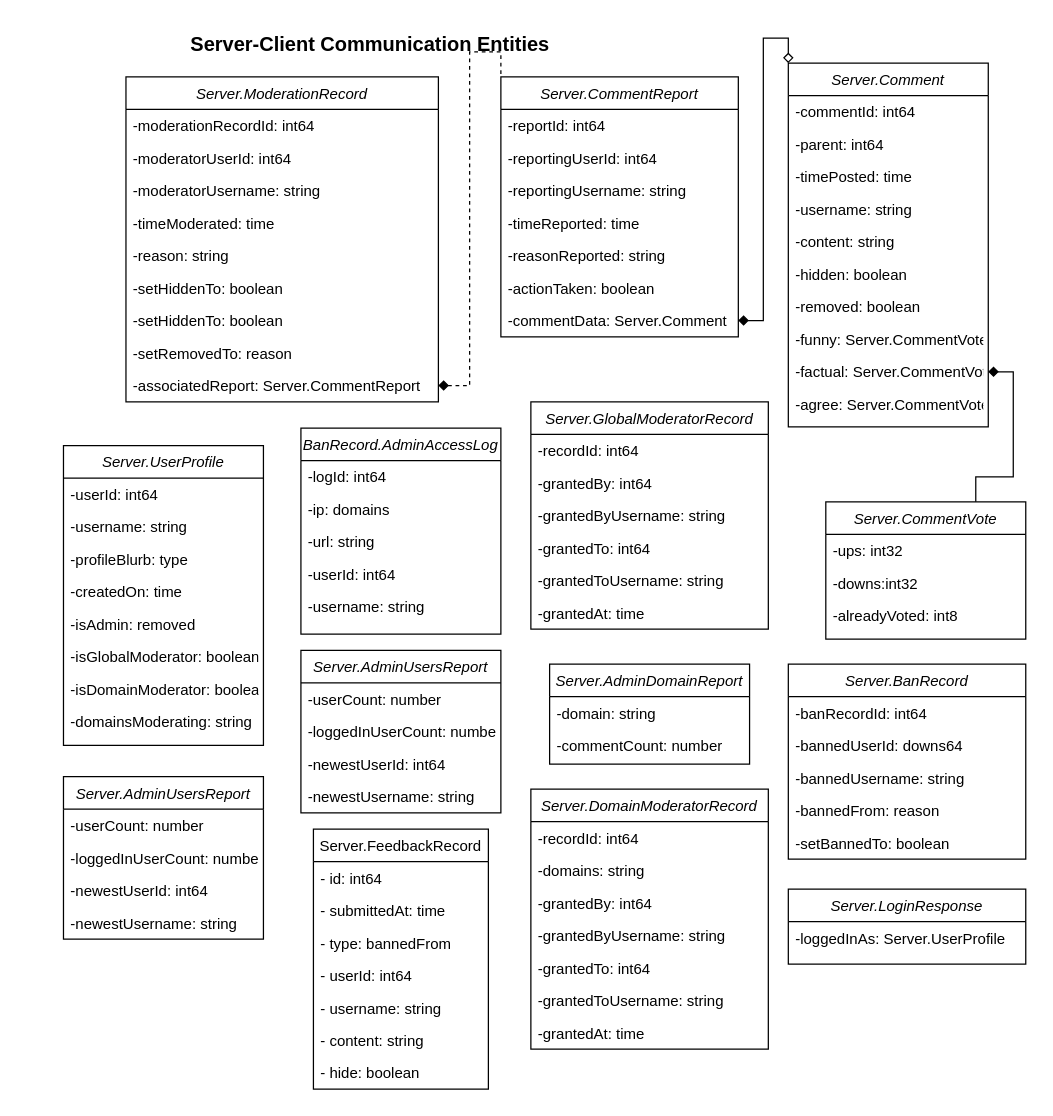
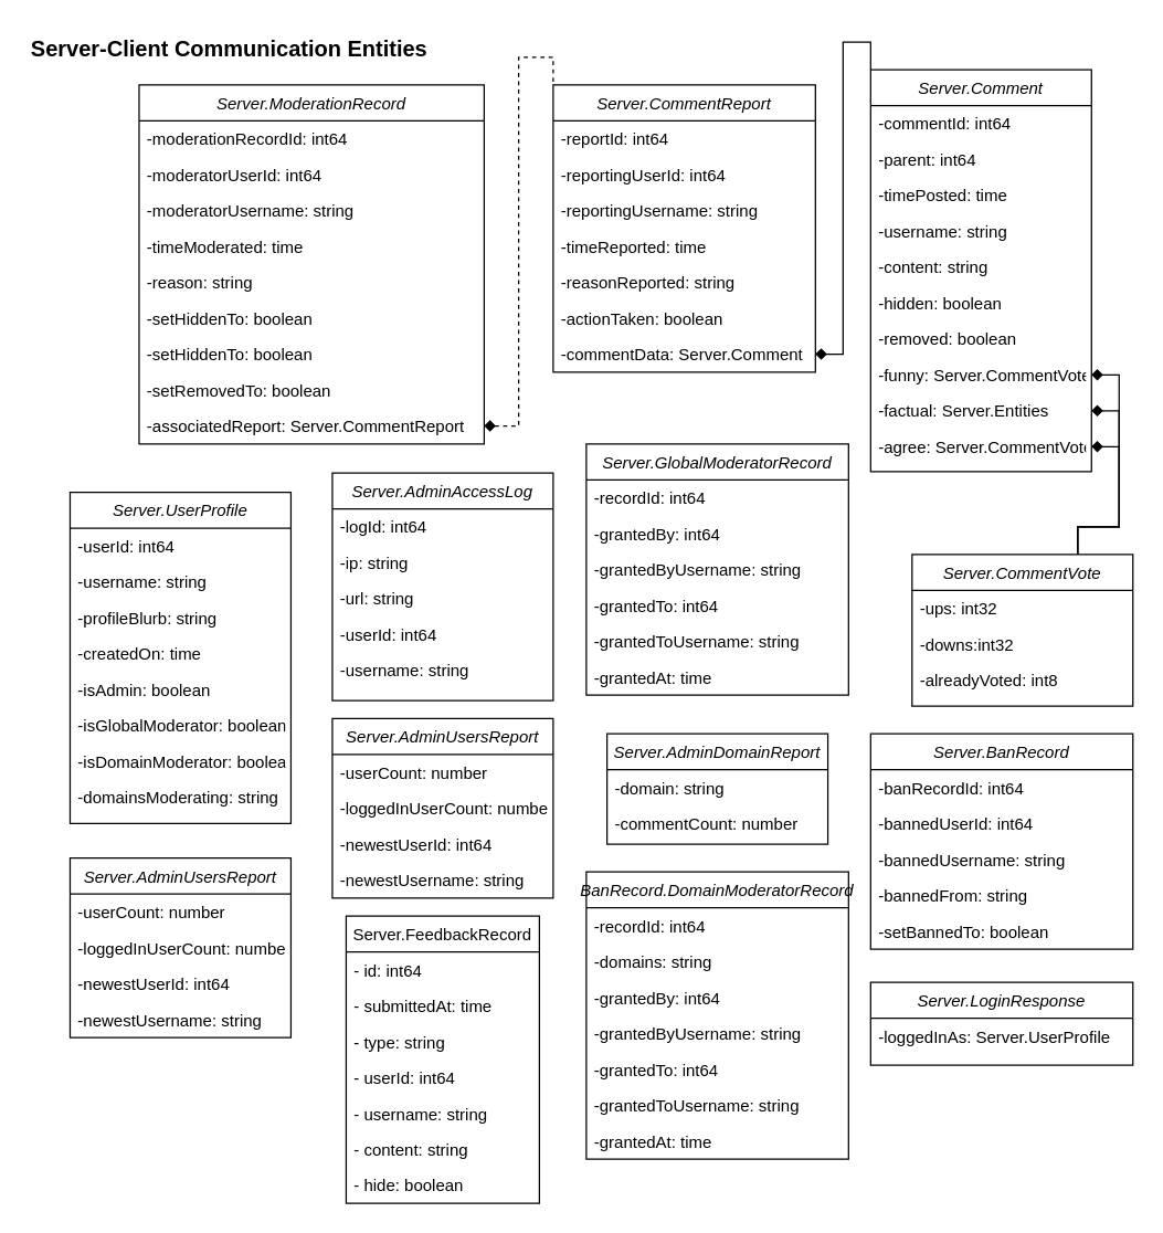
- <mxCell id="99" value="&lt;font style=&quot;font-size: 16px;&quot;&gt;&lt;b&gt;Server-Client Communication Entities&lt;/b&gt;&lt;/font&gt;" style="text;html=1;strokeColor=none;fillColor=none;align=left;verticalAlign=middle;whiteSpace=wrap;rounded=0;" vertex="1" parent="1"><mxGeometry x="150" y="20" width="300" height="30" as="geometry" /></mxCell>
+ <mxCell id="99" value="&lt;font style=&quot;font-size: 16px;&quot;&gt;&lt;b&gt;Server-Client Communication Entities&lt;/b&gt;&lt;/font&gt;" style="text;html=1;strokeColor=none;fillColor=none;align=left;verticalAlign=middle;whiteSpace=wrap;rounded=0;" vertex="1" parent="1"><mxGeometry x="20" y="20" width="300" height="30" as="geometry" /></mxCell>
- <mxCell id="87" style="edgeStyle=orthogonalEdgeStyle;rounded=0;orthogonalLoop=1;jettySize=auto;html=1;exitX=1;exitY=0.5;exitDx=0;exitDy=0;entryX=0;entryY=0;entryDx=0;entryDy=0;startArrow=diamond;startFill=1;endArrow=diamond;endFill=0;" parent="1" source="24" target="6" edge="1"><mxGeometry relative="1" as="geometry" /></mxCell>
+ <mxCell id="87" style="edgeStyle=orthogonalEdgeStyle;rounded=0;orthogonalLoop=1;jettySize=auto;html=1;exitX=1;exitY=0.5;exitDx=0;exitDy=0;entryX=0;entryY=0;entryDx=0;entryDy=0;startArrow=diamond;startFill=1;endArrow=none;endFill=0;" parent="1" source="24" target="6" edge="1"><mxGeometry relative="1" as="geometry" /></mxCell>
+ <mxCell id="90" style="edgeStyle=orthogonalEdgeStyle;rounded=0;orthogonalLoop=1;jettySize=auto;html=1;exitX=1;exitY=0.5;exitDx=0;exitDy=0;entryX=0.75;entryY=0;entryDx=0;entryDy=0;startArrow=diamond;startFill=1;endArrow=none;endFill=0;" parent="1" source="14" target="2" edge="1"><mxGeometry relative="1" as="geometry"><Array as="points"><mxPoint x="810" y="271" /><mxPoint x="810" y="381" /><mxPoint x="780" y="381" /></Array></mxGeometry></mxCell>
- <mxCell id="33" value="-setRemovedTo: reason" style="text;align=left;verticalAlign=top;spacingLeft=4;spacingRight=4;overflow=hidden;rotatable=0;points=[[0,0.5],[1,0.5]];portConstraint=eastwest;rounded=0;shadow=0;html=0;" parent="25" vertex="1"><mxGeometry y="208" width="250" height="26" as="geometry" /></mxCell>
+ <mxCell id="33" value="-setRemovedTo: boolean" style="text;align=left;verticalAlign=top;spacingLeft=4;spacingRight=4;overflow=hidden;rotatable=0;points=[[0,0.5],[1,0.5]];portConstraint=eastwest;rounded=0;shadow=0;html=0;" parent="25" vertex="1"><mxGeometry y="208" width="250" height="26" as="geometry" /></mxCell>
- <mxCell id="15" value="-factual: Server.CommentVote" style="text;align=left;verticalAlign=top;spacingLeft=4;spacingRight=4;overflow=hidden;rotatable=0;points=[[0,0.5],[1,0.5]];portConstraint=eastwest;rounded=0;shadow=0;html=0;" parent="6" vertex="1"><mxGeometry y="234" width="160" height="26" as="geometry" /></mxCell>
+ <mxCell id="15" value="-factual: Server.Entities" style="text;align=left;verticalAlign=top;spacingLeft=4;spacingRight=4;overflow=hidden;rotatable=0;points=[[0,0.5],[1,0.5]];portConstraint=eastwest;rounded=0;shadow=0;html=0;" parent="6" vertex="1"><mxGeometry y="234" width="160" height="26" as="geometry" /></mxCell>
+ <mxCell id="88" style="edgeStyle=orthogonalEdgeStyle;rounded=0;orthogonalLoop=1;jettySize=auto;html=1;exitX=1;exitY=0.5;exitDx=0;exitDy=0;entryX=0.75;entryY=0;entryDx=0;entryDy=0;startArrow=diamond;startFill=1;endArrow=none;endFill=0;" parent="1" source="16" target="2" edge="1"><mxGeometry relative="1" as="geometry"><Array as="points"><mxPoint x="810" y="323" /><mxPoint x="810" y="381" /><mxPoint x="780" y="381" /></Array></mxGeometry></mxCell>
- <mxCell id="44" value="BanRecord.AdminAccessLog" style="swimlane;fontStyle=2;align=center;verticalAlign=top;childLayout=stackLayout;horizontal=1;startSize=26;horizontalStack=0;resizeParent=1;resizeLast=0;collapsible=1;marginBottom=0;rounded=0;shadow=0;strokeWidth=1;" parent="1" vertex="1"><mxGeometry x="240" y="342" width="160" height="165" as="geometry"><mxRectangle x="230" y="140" width="160" height="26" as="alternateBounds" /></mxGeometry></mxCell>
+ <mxCell id="44" value="Server.AdminAccessLog" style="swimlane;fontStyle=2;align=center;verticalAlign=top;childLayout=stackLayout;horizontal=1;startSize=26;horizontalStack=0;resizeParent=1;resizeLast=0;collapsible=1;marginBottom=0;rounded=0;shadow=0;strokeWidth=1;" parent="1" vertex="1"><mxGeometry x="240" y="342" width="160" height="165" as="geometry"><mxRectangle x="230" y="140" width="160" height="26" as="alternateBounds" /></mxGeometry></mxCell>
- <mxCell id="46" value="-ip: domains" style="text;align=left;verticalAlign=top;spacingLeft=4;spacingRight=4;overflow=hidden;rotatable=0;points=[[0,0.5],[1,0.5]];portConstraint=eastwest;rounded=0;shadow=0;html=0;" parent="44" vertex="1"><mxGeometry y="52" width="160" height="26" as="geometry" /></mxCell>
+ <mxCell id="46" value="-ip: string" style="text;align=left;verticalAlign=top;spacingLeft=4;spacingRight=4;overflow=hidden;rotatable=0;points=[[0,0.5],[1,0.5]];portConstraint=eastwest;rounded=0;shadow=0;html=0;" parent="44" vertex="1"><mxGeometry y="52" width="160" height="26" as="geometry" /></mxCell>
- <mxCell id="38" value="-profileBlurb: type" style="text;align=left;verticalAlign=top;spacingLeft=4;spacingRight=4;overflow=hidden;rotatable=0;points=[[0,0.5],[1,0.5]];portConstraint=eastwest;rounded=0;shadow=0;html=0;" parent="35" vertex="1"><mxGeometry y="78" width="160" height="26" as="geometry" /></mxCell>
+ <mxCell id="38" value="-profileBlurb: string" style="text;align=left;verticalAlign=top;spacingLeft=4;spacingRight=4;overflow=hidden;rotatable=0;points=[[0,0.5],[1,0.5]];portConstraint=eastwest;rounded=0;shadow=0;html=0;" parent="35" vertex="1"><mxGeometry y="78" width="160" height="26" as="geometry" /></mxCell>
- <mxCell id="40" value="-isAdmin: removed" style="text;align=left;verticalAlign=top;spacingLeft=4;spacingRight=4;overflow=hidden;rotatable=0;points=[[0,0.5],[1,0.5]];portConstraint=eastwest;rounded=0;shadow=0;html=0;" parent="35" vertex="1"><mxGeometry y="130" width="160" height="26" as="geometry" /></mxCell>
+ <mxCell id="40" value="-isAdmin: boolean" style="text;align=left;verticalAlign=top;spacingLeft=4;spacingRight=4;overflow=hidden;rotatable=0;points=[[0,0.5],[1,0.5]];portConstraint=eastwest;rounded=0;shadow=0;html=0;" parent="35" vertex="1"><mxGeometry y="130" width="160" height="26" as="geometry" /></mxCell>
- <mxCell id="80" value="-bannedUserId: downs64" style="text;align=left;verticalAlign=top;spacingLeft=4;spacingRight=4;overflow=hidden;rotatable=0;points=[[0,0.5],[1,0.5]];portConstraint=eastwest;rounded=0;shadow=0;html=0;" parent="78" vertex="1"><mxGeometry y="52" width="190" height="26" as="geometry" /></mxCell>
+ <mxCell id="80" value="-bannedUserId: int64" style="text;align=left;verticalAlign=top;spacingLeft=4;spacingRight=4;overflow=hidden;rotatable=0;points=[[0,0.5],[1,0.5]];portConstraint=eastwest;rounded=0;shadow=0;html=0;" parent="78" vertex="1"><mxGeometry y="52" width="190" height="26" as="geometry" /></mxCell>
- <mxCell id="70" value="Server.DomainModeratorRecord" style="swimlane;fontStyle=2;align=center;verticalAlign=top;childLayout=stackLayout;horizontal=1;startSize=26;horizontalStack=0;resizeParent=1;resizeLast=0;collapsible=1;marginBottom=0;rounded=0;shadow=0;strokeWidth=1;" parent="1" vertex="1"><mxGeometry x="424" y="631" width="190" height="208" as="geometry"><mxRectangle x="230" y="140" width="160" height="26" as="alternateBounds" /></mxGeometry></mxCell>
+ <mxCell id="70" value="BanRecord.DomainModeratorRecord" style="swimlane;fontStyle=2;align=center;verticalAlign=top;childLayout=stackLayout;horizontal=1;startSize=26;horizontalStack=0;resizeParent=1;resizeLast=0;collapsible=1;marginBottom=0;rounded=0;shadow=0;strokeWidth=1;" parent="1" vertex="1"><mxGeometry x="424" y="631" width="190" height="208" as="geometry"><mxRectangle x="230" y="140" width="160" height="26" as="alternateBounds" /></mxGeometry></mxCell>
- <mxCell id="82" value="-bannedFrom: reason" style="text;align=left;verticalAlign=top;spacingLeft=4;spacingRight=4;overflow=hidden;rotatable=0;points=[[0,0.5],[1,0.5]];portConstraint=eastwest;rounded=0;shadow=0;html=0;" parent="78" vertex="1"><mxGeometry y="104" width="190" height="26" as="geometry" /></mxCell>
+ <mxCell id="82" value="-bannedFrom: string" style="text;align=left;verticalAlign=top;spacingLeft=4;spacingRight=4;overflow=hidden;rotatable=0;points=[[0,0.5],[1,0.5]];portConstraint=eastwest;rounded=0;shadow=0;html=0;" parent="78" vertex="1"><mxGeometry y="104" width="190" height="26" as="geometry" /></mxCell>
- <mxCell id="94" value="- type: bannedFrom" style="text;strokeColor=none;fillColor=none;align=left;verticalAlign=top;spacingLeft=4;spacingRight=4;overflow=hidden;rotatable=0;points=[[0,0.5],[1,0.5]];portConstraint=eastwest;" vertex="1" parent="91"><mxGeometry y="78" width="140" height="26" as="geometry" /></mxCell>
+ <mxCell id="94" value="- type: string" style="text;strokeColor=none;fillColor=none;align=left;verticalAlign=top;spacingLeft=4;spacingRight=4;overflow=hidden;rotatable=0;points=[[0,0.5],[1,0.5]];portConstraint=eastwest;" vertex="1" parent="91"><mxGeometry y="78" width="140" height="26" as="geometry" /></mxCell>
